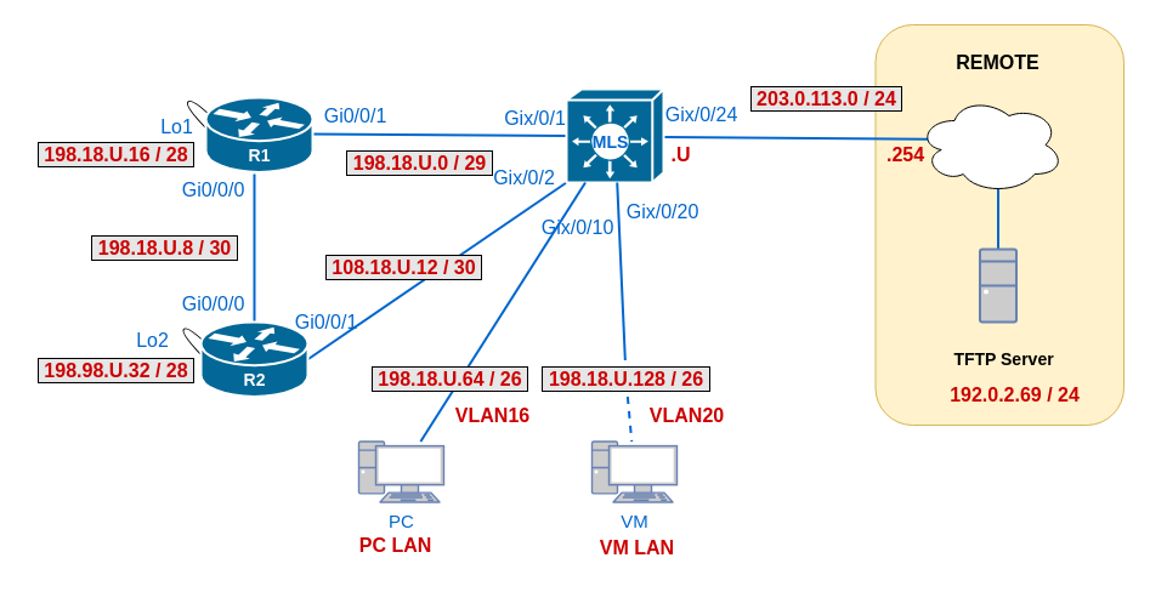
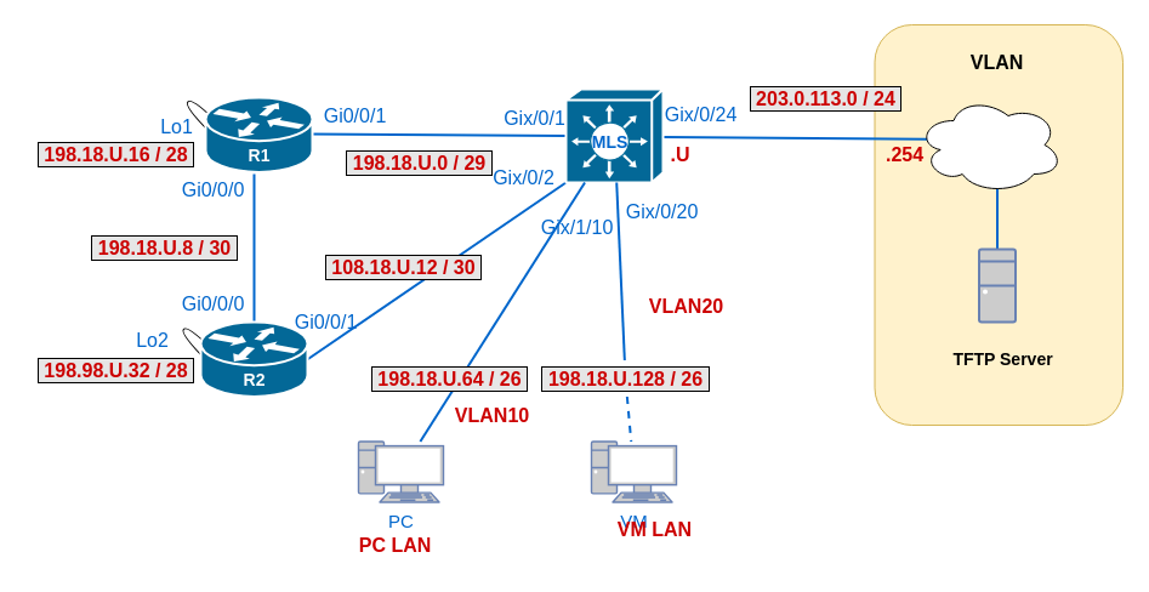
- <mxCell id="10" value="REMOTE" style="text;html=1;resizable=0;autosize=1;align=center;verticalAlign=middle;points=[];fillColor=none;strokeColor=none;rounded=0;fontStyle=1;fontSize=16;" parent="1" vertex="1"><mxGeometry x="775.5" y="36" width="90" height="30" as="geometry" /></mxCell>
+ <mxCell id="10" value="VLAN" style="text;html=1;resizable=0;autosize=1;align=center;verticalAlign=middle;points=[];fillColor=none;strokeColor=none;rounded=0;fontStyle=1;fontSize=16;" parent="1" vertex="1"><mxGeometry x="775.5" y="36" width="90" height="30" as="geometry" /></mxCell>
- <mxCell id="39" value="&lt;font color=&quot;#0066cc&quot;&gt;Gix/0/10&lt;/font&gt;" style="text;html=1;resizable=0;autosize=1;align=center;verticalAlign=middle;points=[];fillColor=none;strokeColor=none;rounded=0;fontSize=16;fontColor=#CC0000;" vertex="1" parent="1"><mxGeometry x="435" y="171.5" width="80" height="30" as="geometry" /></mxCell>
+ <mxCell id="39" value="&lt;font color=&quot;#0066cc&quot;&gt;Gix/1/10&lt;/font&gt;" style="text;html=1;resizable=0;autosize=1;align=center;verticalAlign=middle;points=[];fillColor=none;strokeColor=none;rounded=0;fontSize=16;fontColor=#CC0000;" vertex="1" parent="1"><mxGeometry x="435" y="171.5" width="80" height="30" as="geometry" /></mxCell>
- <mxCell id="14" value="&lt;font size=&quot;1&quot; color=&quot;#cc0000&quot;&gt;&lt;b style=&quot;font-size: 16px;&quot;&gt;192.0.2.69 / 24&lt;/b&gt;&lt;/font&gt;" style="text;html=1;resizable=0;autosize=1;align=center;verticalAlign=middle;points=[];fillColor=none;strokeColor=none;rounded=0;" parent="1" vertex="1"><mxGeometry x="770" y="310" width="130" height="30" as="geometry" /></mxCell>
- <mxCell id="38" value="&lt;font size=&quot;1&quot; color=&quot;#cc0000&quot;&gt;&lt;b style=&quot;font-size: 16px;&quot;&gt;VLAN20&lt;/b&gt;&lt;/font&gt;" style="text;html=1;resizable=0;autosize=1;align=center;verticalAlign=middle;points=[];fillColor=none;strokeColor=none;rounded=0;" vertex="1" parent="1"><mxGeometry x="525" y="326.5" width="80" height="30" as="geometry" /></mxCell>
+ <mxCell id="38" value="&lt;font size=&quot;1&quot; color=&quot;#cc0000&quot;&gt;&lt;b style=&quot;font-size: 16px;&quot;&gt;VLAN20&lt;/b&gt;&lt;/font&gt;" style="text;html=1;resizable=0;autosize=1;align=center;verticalAlign=middle;points=[];fillColor=none;strokeColor=none;rounded=0;" vertex="1" parent="1"><mxGeometry x="525" y="236.5" width="80" height="30" as="geometry" /></mxCell>
- <mxCell id="37" value="&lt;font size=&quot;1&quot; color=&quot;#cc0000&quot;&gt;&lt;b style=&quot;font-size: 16px;&quot;&gt;VLAN16&lt;/b&gt;&lt;/font&gt;" style="text;html=1;resizable=0;autosize=1;align=center;verticalAlign=middle;points=[];fillColor=none;strokeColor=none;rounded=0;" vertex="1" parent="1"><mxGeometry x="365" y="326.5" width="80" height="30" as="geometry" /></mxCell>
+ <mxCell id="37" value="&lt;font size=&quot;1&quot; color=&quot;#cc0000&quot;&gt;&lt;b style=&quot;font-size: 16px;&quot;&gt;VLAN10&lt;/b&gt;&lt;/font&gt;" style="text;html=1;resizable=0;autosize=1;align=center;verticalAlign=middle;points=[];fillColor=none;strokeColor=none;rounded=0;" vertex="1" parent="1"><mxGeometry x="365" y="326.5" width="80" height="30" as="geometry" /></mxCell>
- <mxCell id="21" value="&lt;font size=&quot;1&quot; color=&quot;#cc0000&quot;&gt;&lt;b style=&quot;font-size: 16px;&quot;&gt;VM LAN&lt;/b&gt;&lt;/font&gt;" style="text;html=1;resizable=0;autosize=1;align=center;verticalAlign=middle;points=[];fillColor=none;strokeColor=none;rounded=0;" parent="1" vertex="1"><mxGeometry x="484" y="436" width="80" height="30" as="geometry" /></mxCell>
+ <mxCell id="21" value="&lt;font size=&quot;1&quot; color=&quot;#cc0000&quot;&gt;&lt;b style=&quot;font-size: 16px;&quot;&gt;VM LAN&lt;/b&gt;&lt;/font&gt;" style="text;html=1;resizable=0;autosize=1;align=center;verticalAlign=middle;points=[];fillColor=none;strokeColor=none;rounded=0;" parent="1" vertex="1"><mxGeometry x="499" y="421" width="80" height="30" as="geometry" /></mxCell>
